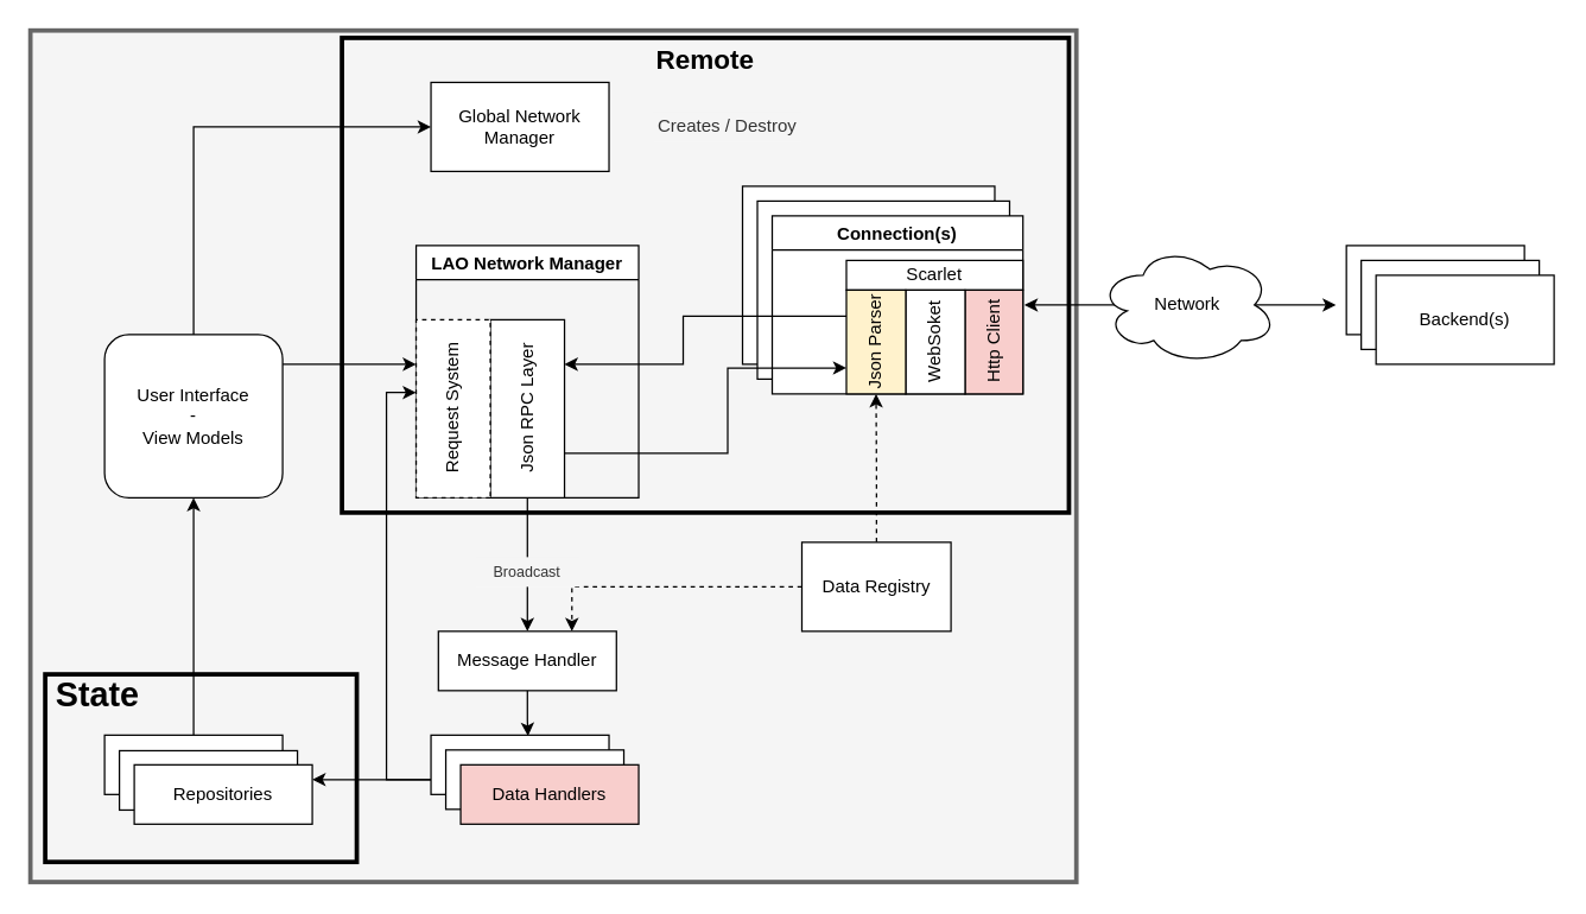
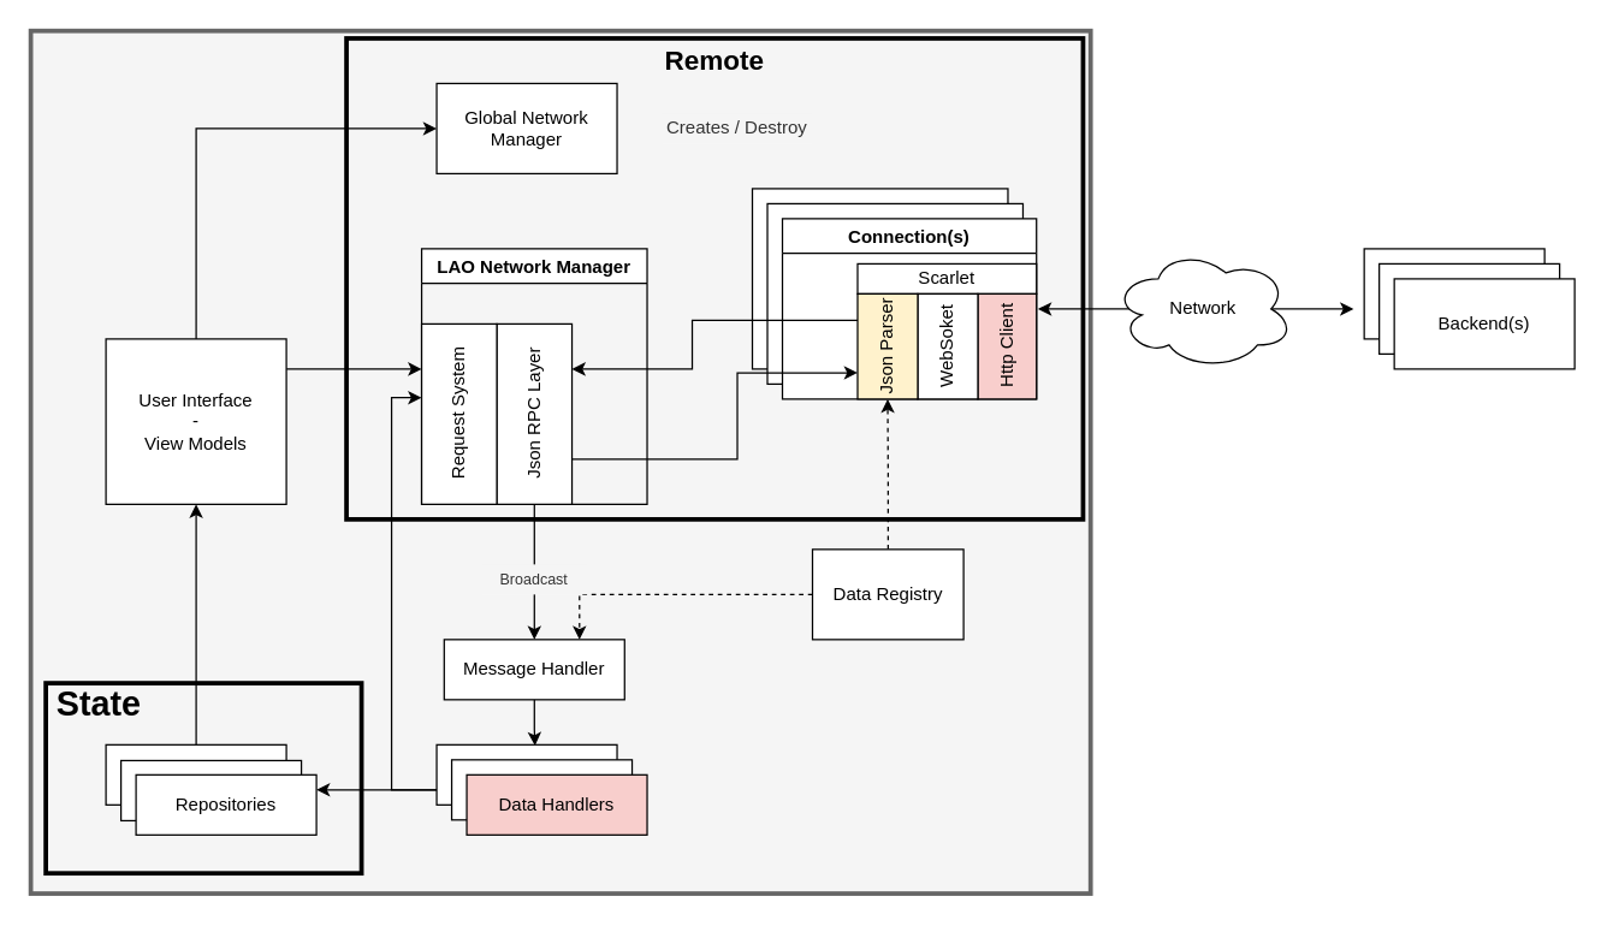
- <mxCell id="14" value="Request System" style="rounded=0;html=1;direction=west;horizontal=0;dashed=1;" parent="12" vertex="1"><mxGeometry y="50" width="50" height="120" as="geometry" /></mxCell>
+ <mxCell id="14" value="Request System" style="rounded=0;html=1;direction=west;horizontal=0;" parent="12" vertex="1"><mxGeometry y="50" width="50" height="120" as="geometry" /></mxCell>
- <mxCell id="29" value="&lt;font style=&quot;font-size: 12px&quot;&gt;User Interface&lt;br&gt;-&lt;br&gt;View Models&lt;/font&gt;" style="whiteSpace=wrap;html=1;fontSize=10;rounded=1;" parent="1" vertex="1"><mxGeometry x="70" y="225" width="120" height="110" as="geometry" /></mxCell>
+ <mxCell id="29" value="&lt;font style=&quot;font-size: 12px&quot;&gt;User Interface&lt;br&gt;-&lt;br&gt;View Models&lt;/font&gt;" style="rounded=0;whiteSpace=wrap;html=1;fontSize=10;" parent="1" vertex="1"><mxGeometry x="70" y="225" width="120" height="110" as="geometry" /></mxCell>
